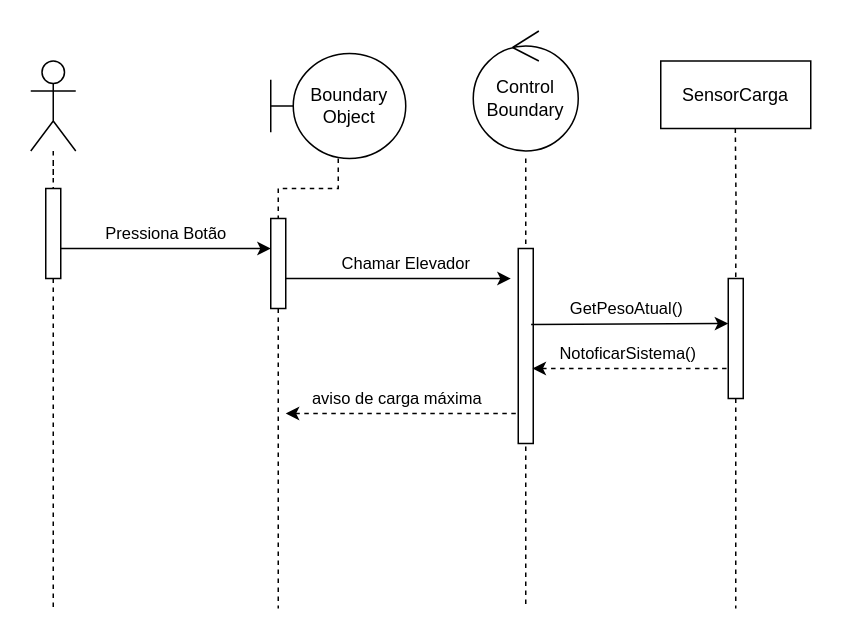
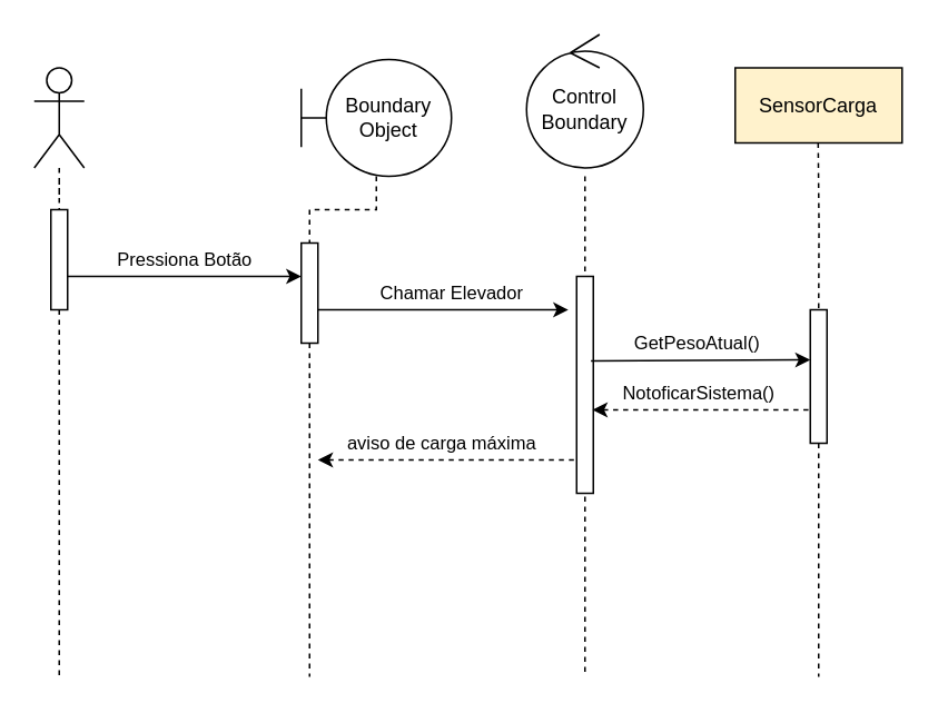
- <mxCell id="12" value="SensorCarga" style="rounded=0;whiteSpace=wrap;html=1;" vertex="1" parent="1"><mxGeometry x="440" y="40" width="100" height="45" as="geometry" /></mxCell>
+ <mxCell id="12" value="SensorCarga" style="rounded=0;whiteSpace=wrap;html=1;fillColor=#fff2cc;" vertex="1" parent="1"><mxGeometry x="440" y="40" width="100" height="45" as="geometry" /></mxCell>
